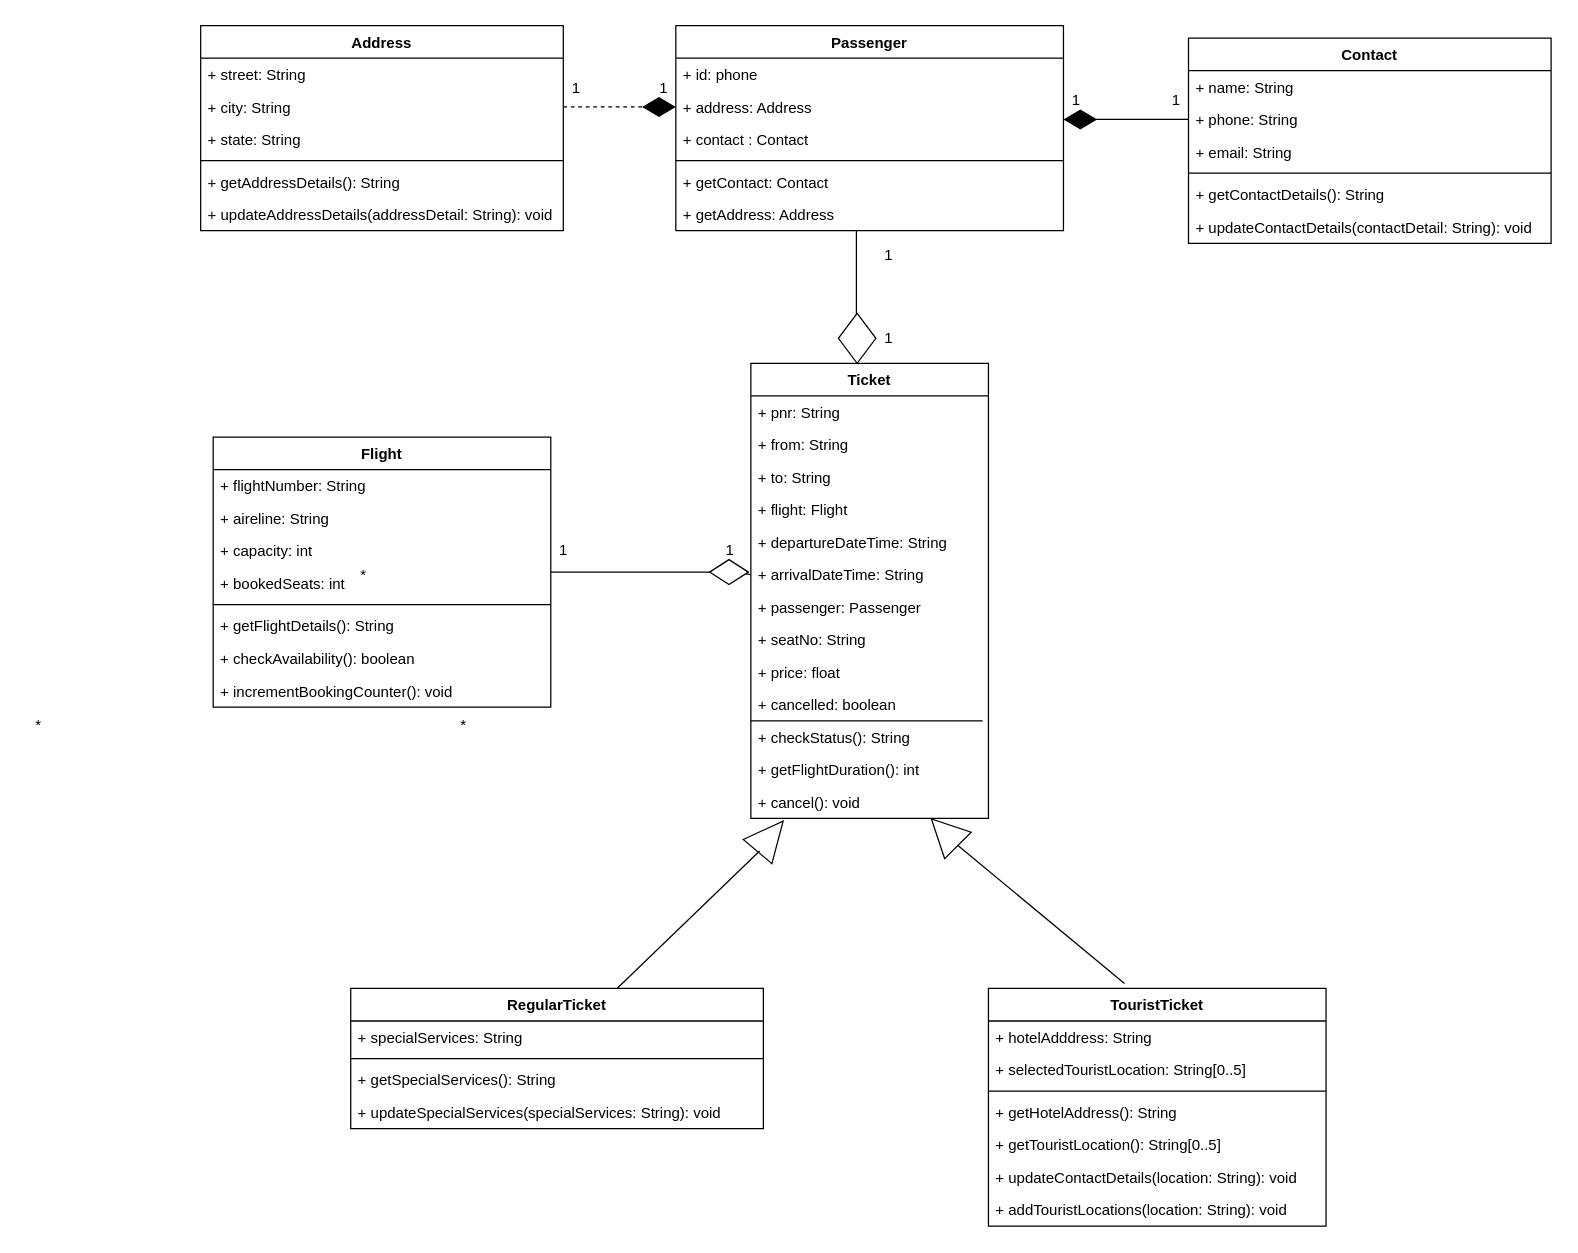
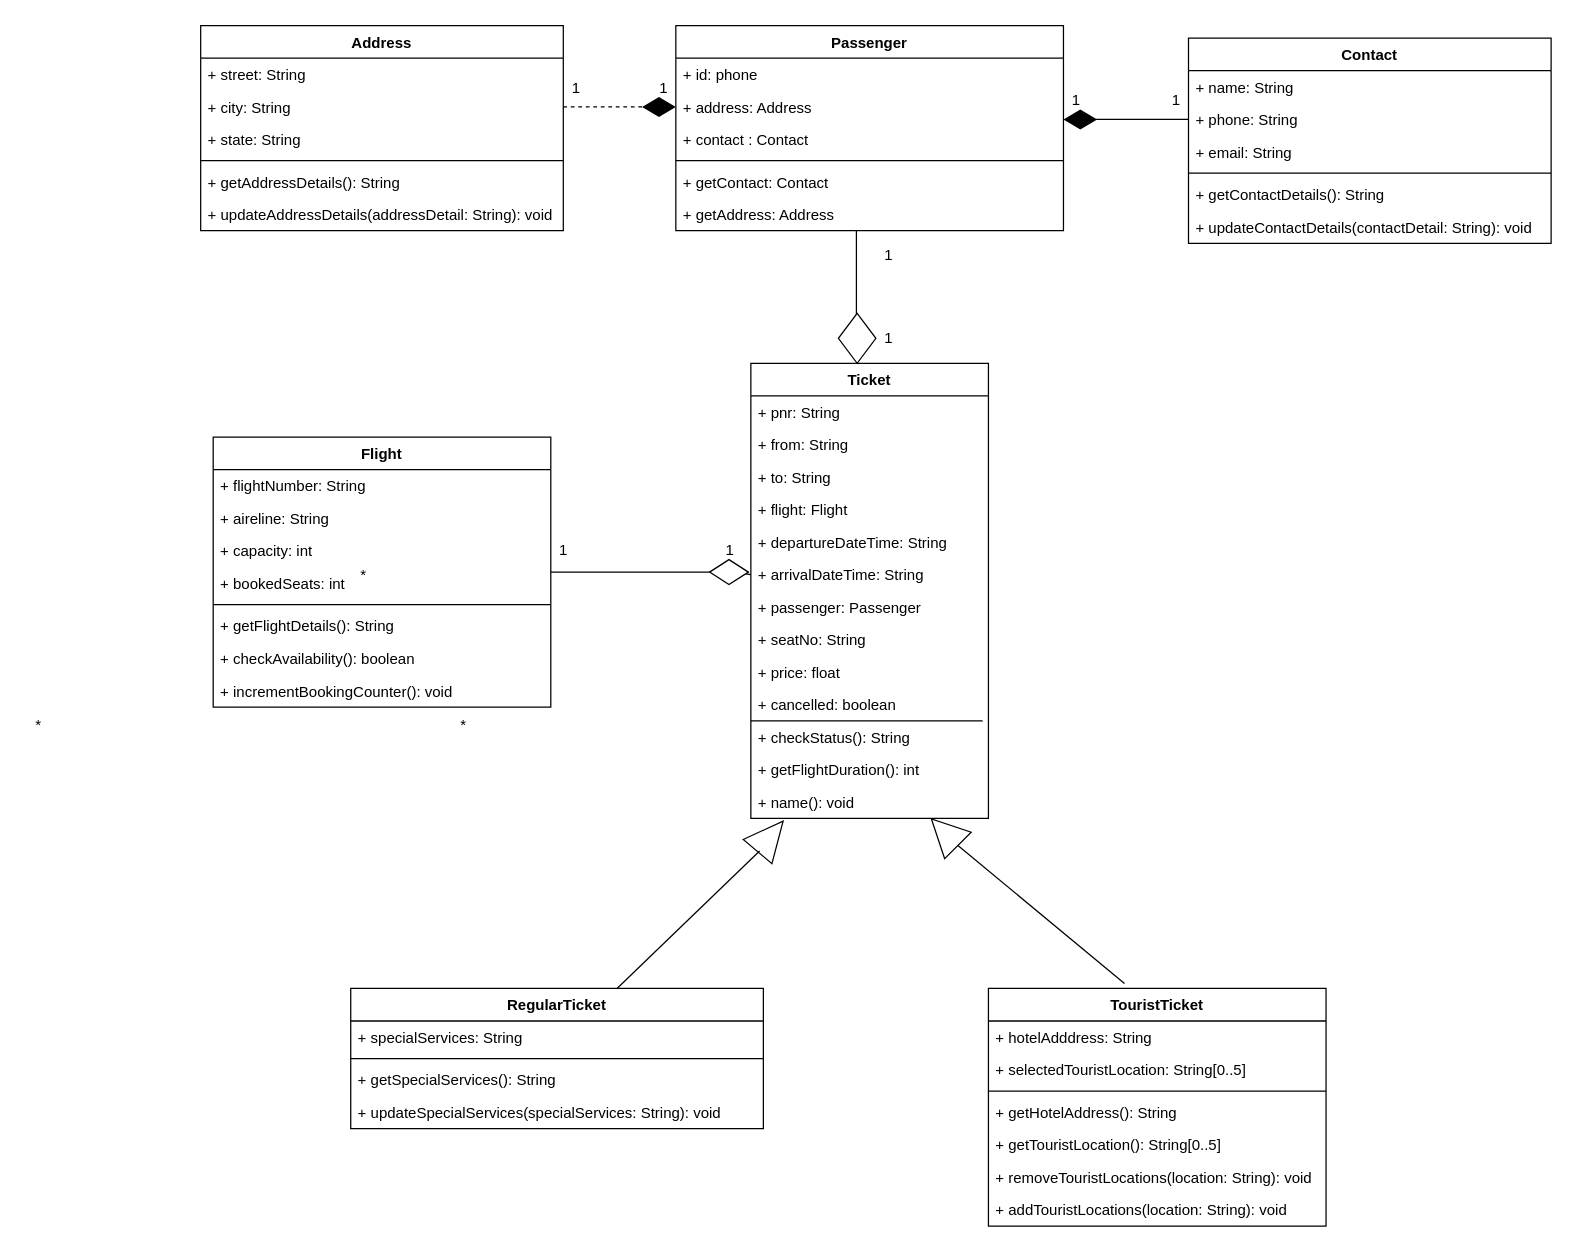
- <mxCell id="24" value="+ cancel(): void" style="text;strokeColor=none;fillColor=none;align=left;verticalAlign=top;spacingLeft=4;spacingRight=4;overflow=hidden;rotatable=0;points=[[0,0.5],[1,0.5]];portConstraint=eastwest;" vertex="1" parent="10"><mxGeometry y="338" width="190" height="26" as="geometry" /></mxCell>
+ <mxCell id="24" value="+ name(): void" style="text;strokeColor=none;fillColor=none;align=left;verticalAlign=top;spacingLeft=4;spacingRight=4;overflow=hidden;rotatable=0;points=[[0,0.5],[1,0.5]];portConstraint=eastwest;" vertex="1" parent="10"><mxGeometry y="338" width="190" height="26" as="geometry" /></mxCell>
- <mxCell id="76" value="+ updateContactDetails(location: String): void" style="text;strokeColor=none;fillColor=none;align=left;verticalAlign=top;spacingLeft=4;spacingRight=4;overflow=hidden;rotatable=0;points=[[0,0.5],[1,0.5]];portConstraint=eastwest;" vertex="1" parent="70"><mxGeometry y="138" width="270" height="26" as="geometry" /></mxCell>
+ <mxCell id="76" value="+ removeTouristLocations(location: String): void" style="text;strokeColor=none;fillColor=none;align=left;verticalAlign=top;spacingLeft=4;spacingRight=4;overflow=hidden;rotatable=0;points=[[0,0.5],[1,0.5]];portConstraint=eastwest;" vertex="1" parent="70"><mxGeometry y="138" width="270" height="26" as="geometry" /></mxCell>
